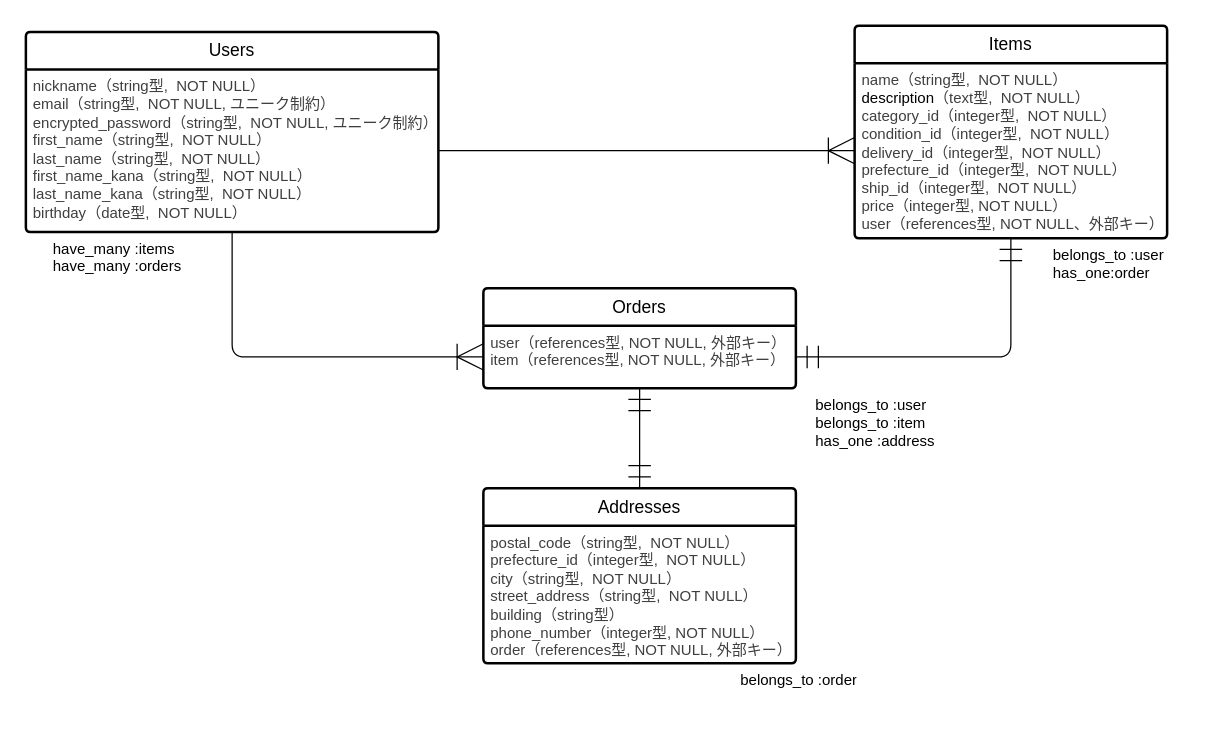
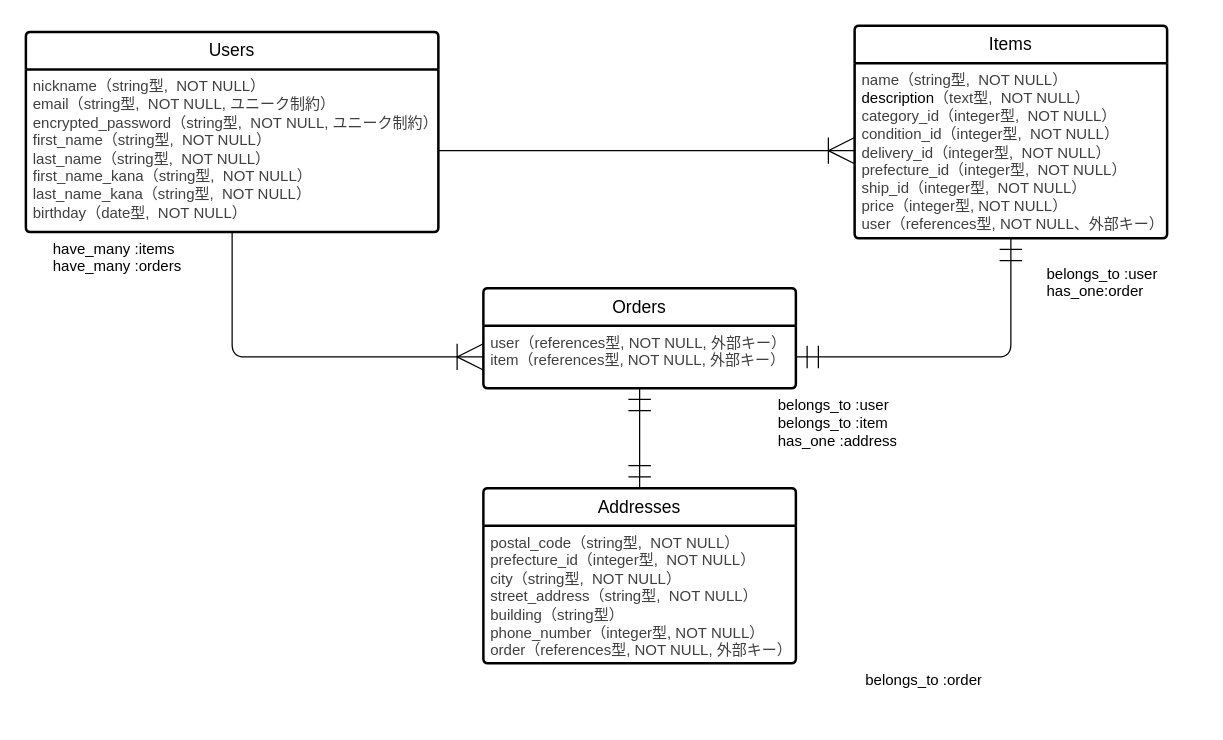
- <mxCell id="8" value="belongs_to :user&lt;div&gt;has_one:order&lt;/div&gt;" style="text;strokeColor=none;fillColor=none;spacingLeft=4;spacingRight=4;overflow=hidden;rotatable=0;points=[[0,0.5],[1,0.5]];portConstraint=eastwest;fontSize=12;whiteSpace=wrap;html=1;" parent="1" vertex="1"><mxGeometry x="836" y="190" width="120" height="40" as="geometry" /></mxCell>
+ <mxCell id="8" value="belongs_to :user&lt;div&gt;has_one:order&lt;/div&gt;" style="text;strokeColor=none;fillColor=none;spacingLeft=4;spacingRight=4;overflow=hidden;rotatable=0;points=[[0,0.5],[1,0.5]];portConstraint=eastwest;fontSize=12;whiteSpace=wrap;html=1;" parent="1" vertex="1"><mxGeometry x="831" y="205" width="120" height="40" as="geometry" /></mxCell>
- <mxCell id="10" value="belongs_to :user&lt;div&gt;&lt;span style=&quot;color: rgb(0, 0, 0);&quot;&gt;belongs_to :item&lt;/span&gt;&lt;/div&gt;&lt;div&gt;&lt;span style=&quot;color: rgb(0, 0, 0);&quot;&gt;has_one :address&lt;/span&gt;&lt;/div&gt;" style="text;strokeColor=none;fillColor=none;spacingLeft=4;spacingRight=4;overflow=hidden;rotatable=0;points=[[0,0.5],[1,0.5]];portConstraint=eastwest;fontSize=12;whiteSpace=wrap;html=1;" parent="1" vertex="1"><mxGeometry x="646" y="310" width="120" height="60" as="geometry" /></mxCell>
+ <mxCell id="10" value="belongs_to :user&lt;div&gt;&lt;span style=&quot;color: rgb(0, 0, 0);&quot;&gt;belongs_to :item&lt;/span&gt;&lt;/div&gt;&lt;div&gt;&lt;span style=&quot;color: rgb(0, 0, 0);&quot;&gt;has_one :address&lt;/span&gt;&lt;/div&gt;" style="text;strokeColor=none;fillColor=none;spacingLeft=4;spacingRight=4;overflow=hidden;rotatable=0;points=[[0,0.5],[1,0.5]];portConstraint=eastwest;fontSize=12;whiteSpace=wrap;html=1;" parent="1" vertex="1"><mxGeometry x="616" y="310" width="120" height="60" as="geometry" /></mxCell>
- <mxCell id="13" value="belongs_to :order" style="text;strokeColor=none;fillColor=none;spacingLeft=4;spacingRight=4;overflow=hidden;rotatable=0;points=[[0,0.5],[1,0.5]];portConstraint=eastwest;fontSize=12;whiteSpace=wrap;html=1;" parent="1" vertex="1"><mxGeometry x="586" y="530" width="120" height="40" as="geometry" /></mxCell>
+ <mxCell id="13" value="belongs_to :order" style="text;strokeColor=none;fillColor=none;spacingLeft=4;spacingRight=4;overflow=hidden;rotatable=0;points=[[0,0.5],[1,0.5]];portConstraint=eastwest;fontSize=12;whiteSpace=wrap;html=1;" parent="1" vertex="1"><mxGeometry x="686" y="530" width="120" height="40" as="geometry" /></mxCell>
